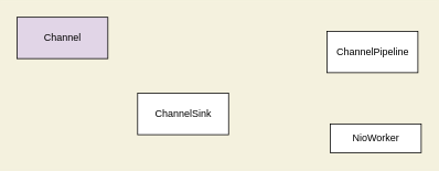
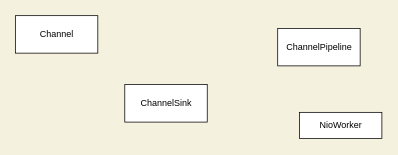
- <mxCell id="2" value="Channel" style="html=1;fillColor=#e1d5e7;" parent="1" vertex="1"><mxGeometry x="20" y="20" width="110" height="50" as="geometry" /></mxCell>
+ <mxCell id="2" value="Channel" style="html=1;" parent="1" vertex="1"><mxGeometry x="20" y="20" width="110" height="50" as="geometry" /></mxCell>
- <mxCell id="4" value="ChannelPipeline" style="html=1;" parent="1" vertex="1"><mxGeometry x="395" y="37" width="110" height="50" as="geometry" /></mxCell>
+ <mxCell id="4" value="ChannelPipeline" style="html=1;" parent="1" vertex="1"><mxGeometry x="370" y="37" width="110" height="50" as="geometry" /></mxCell>
